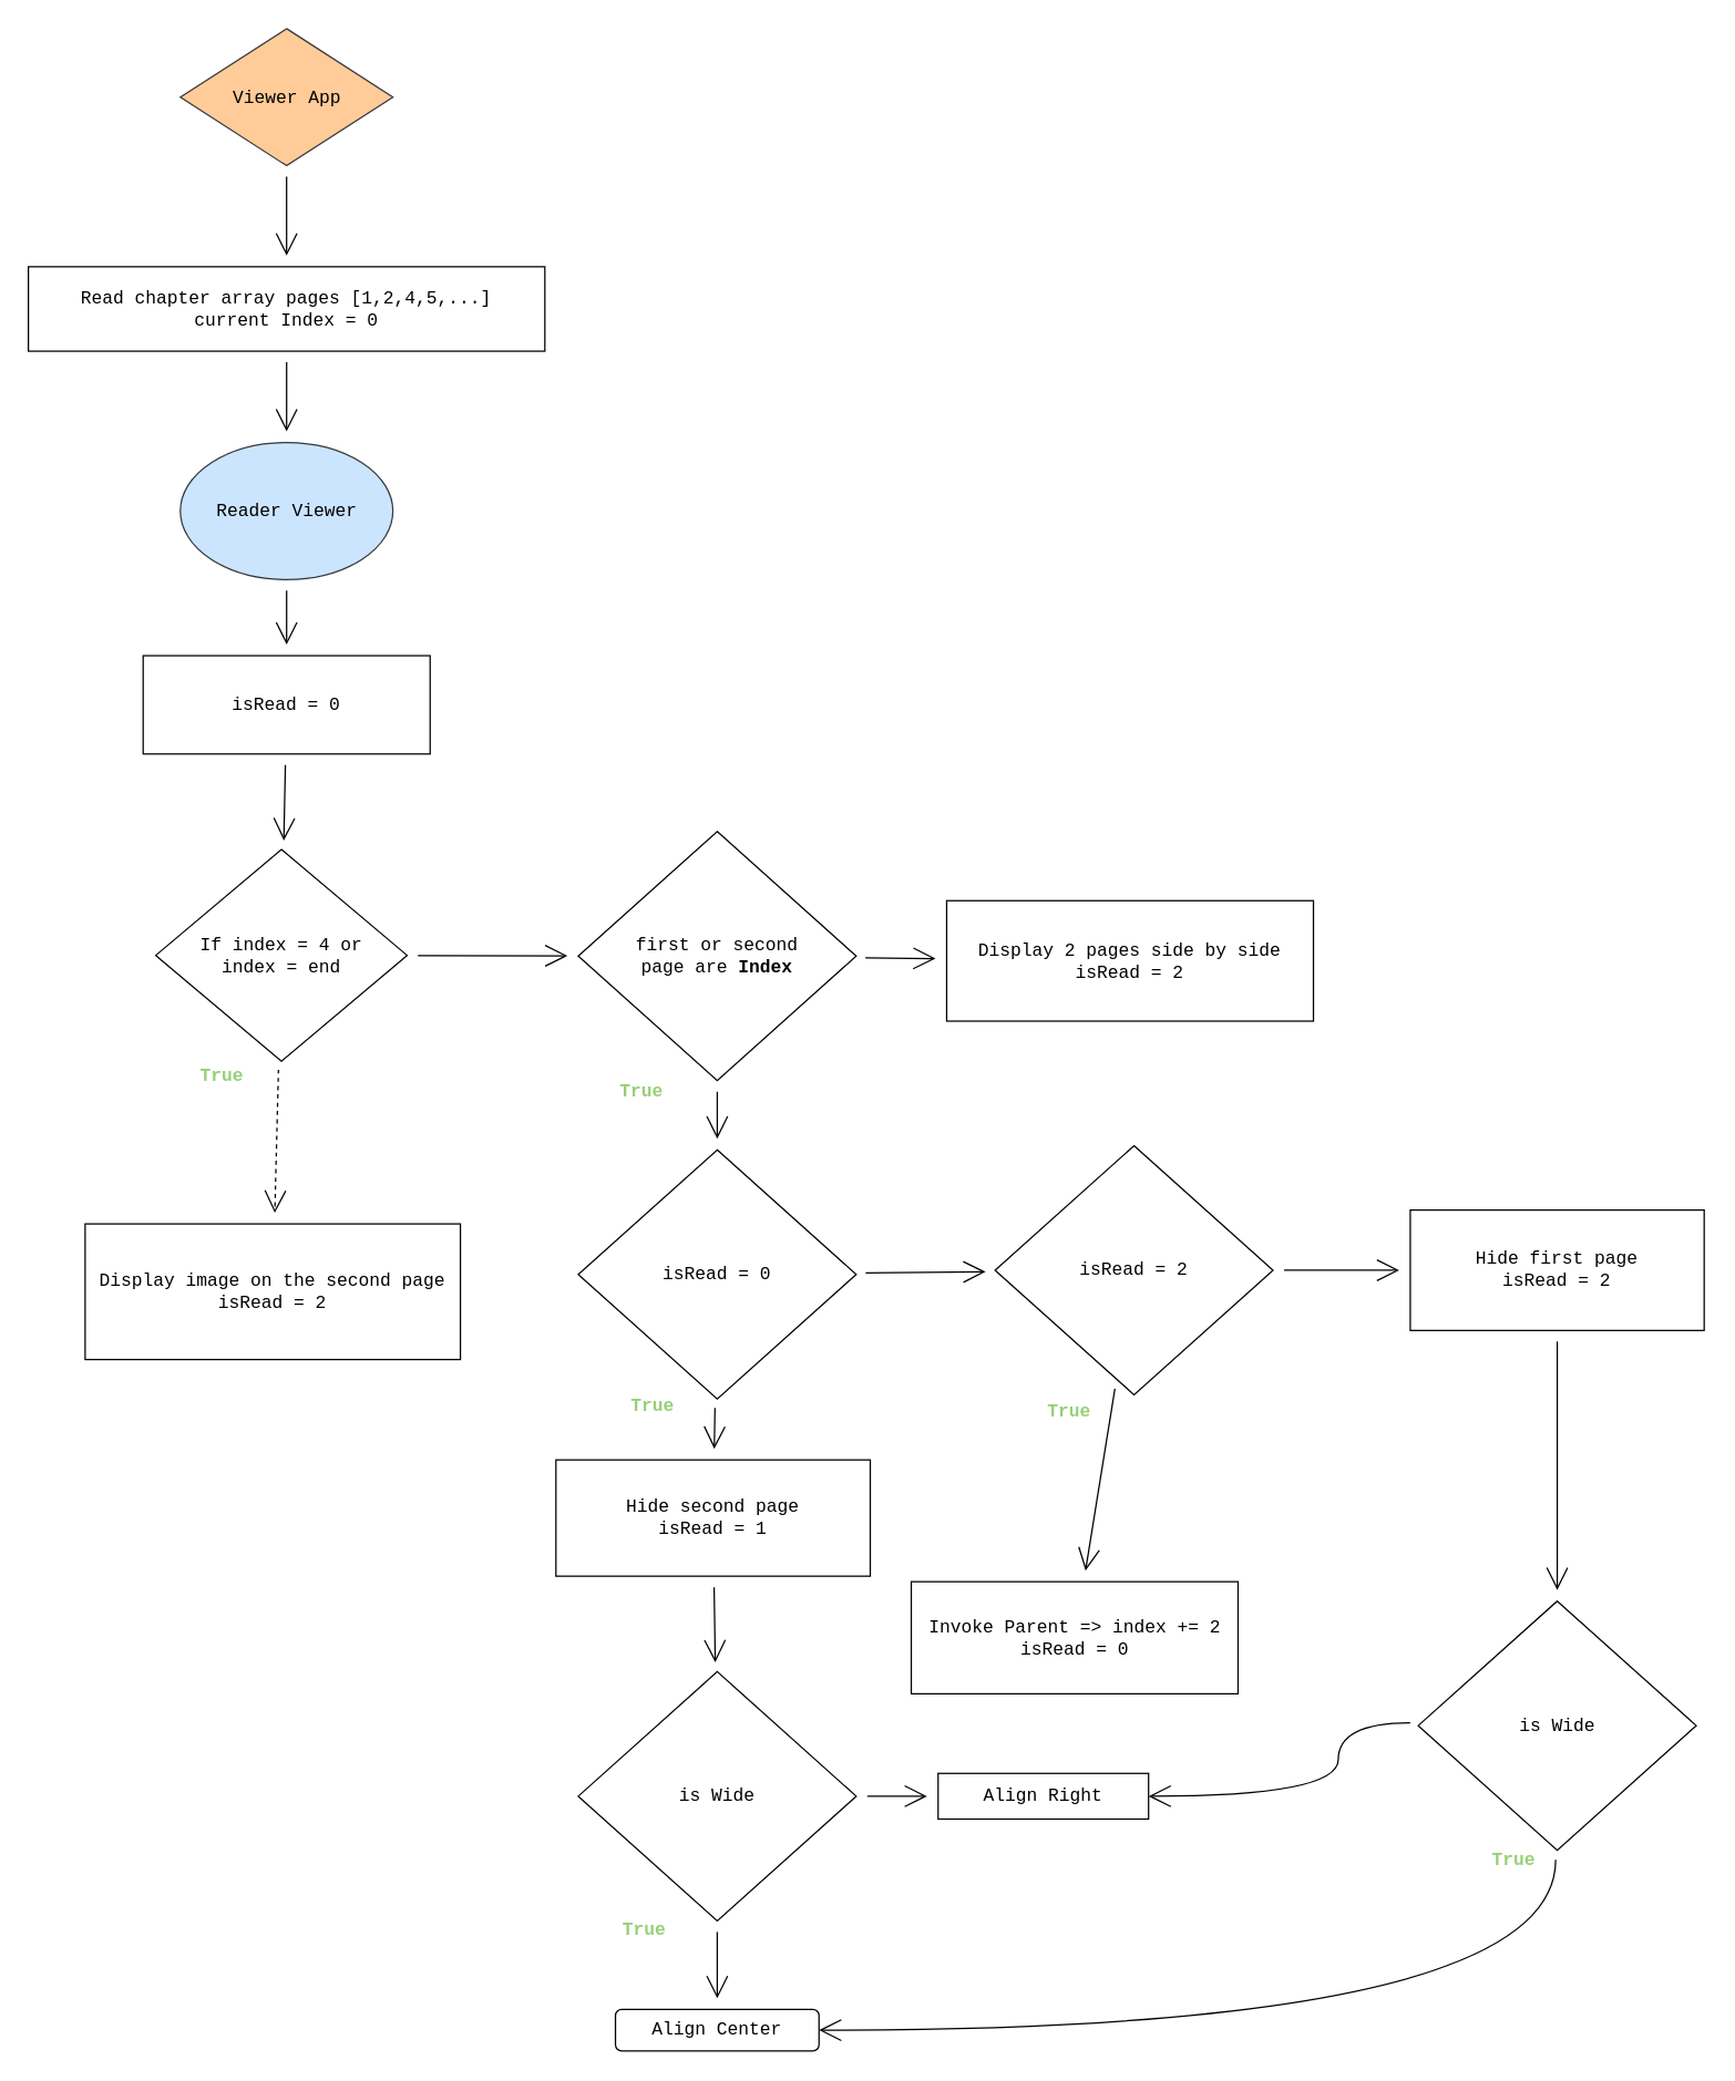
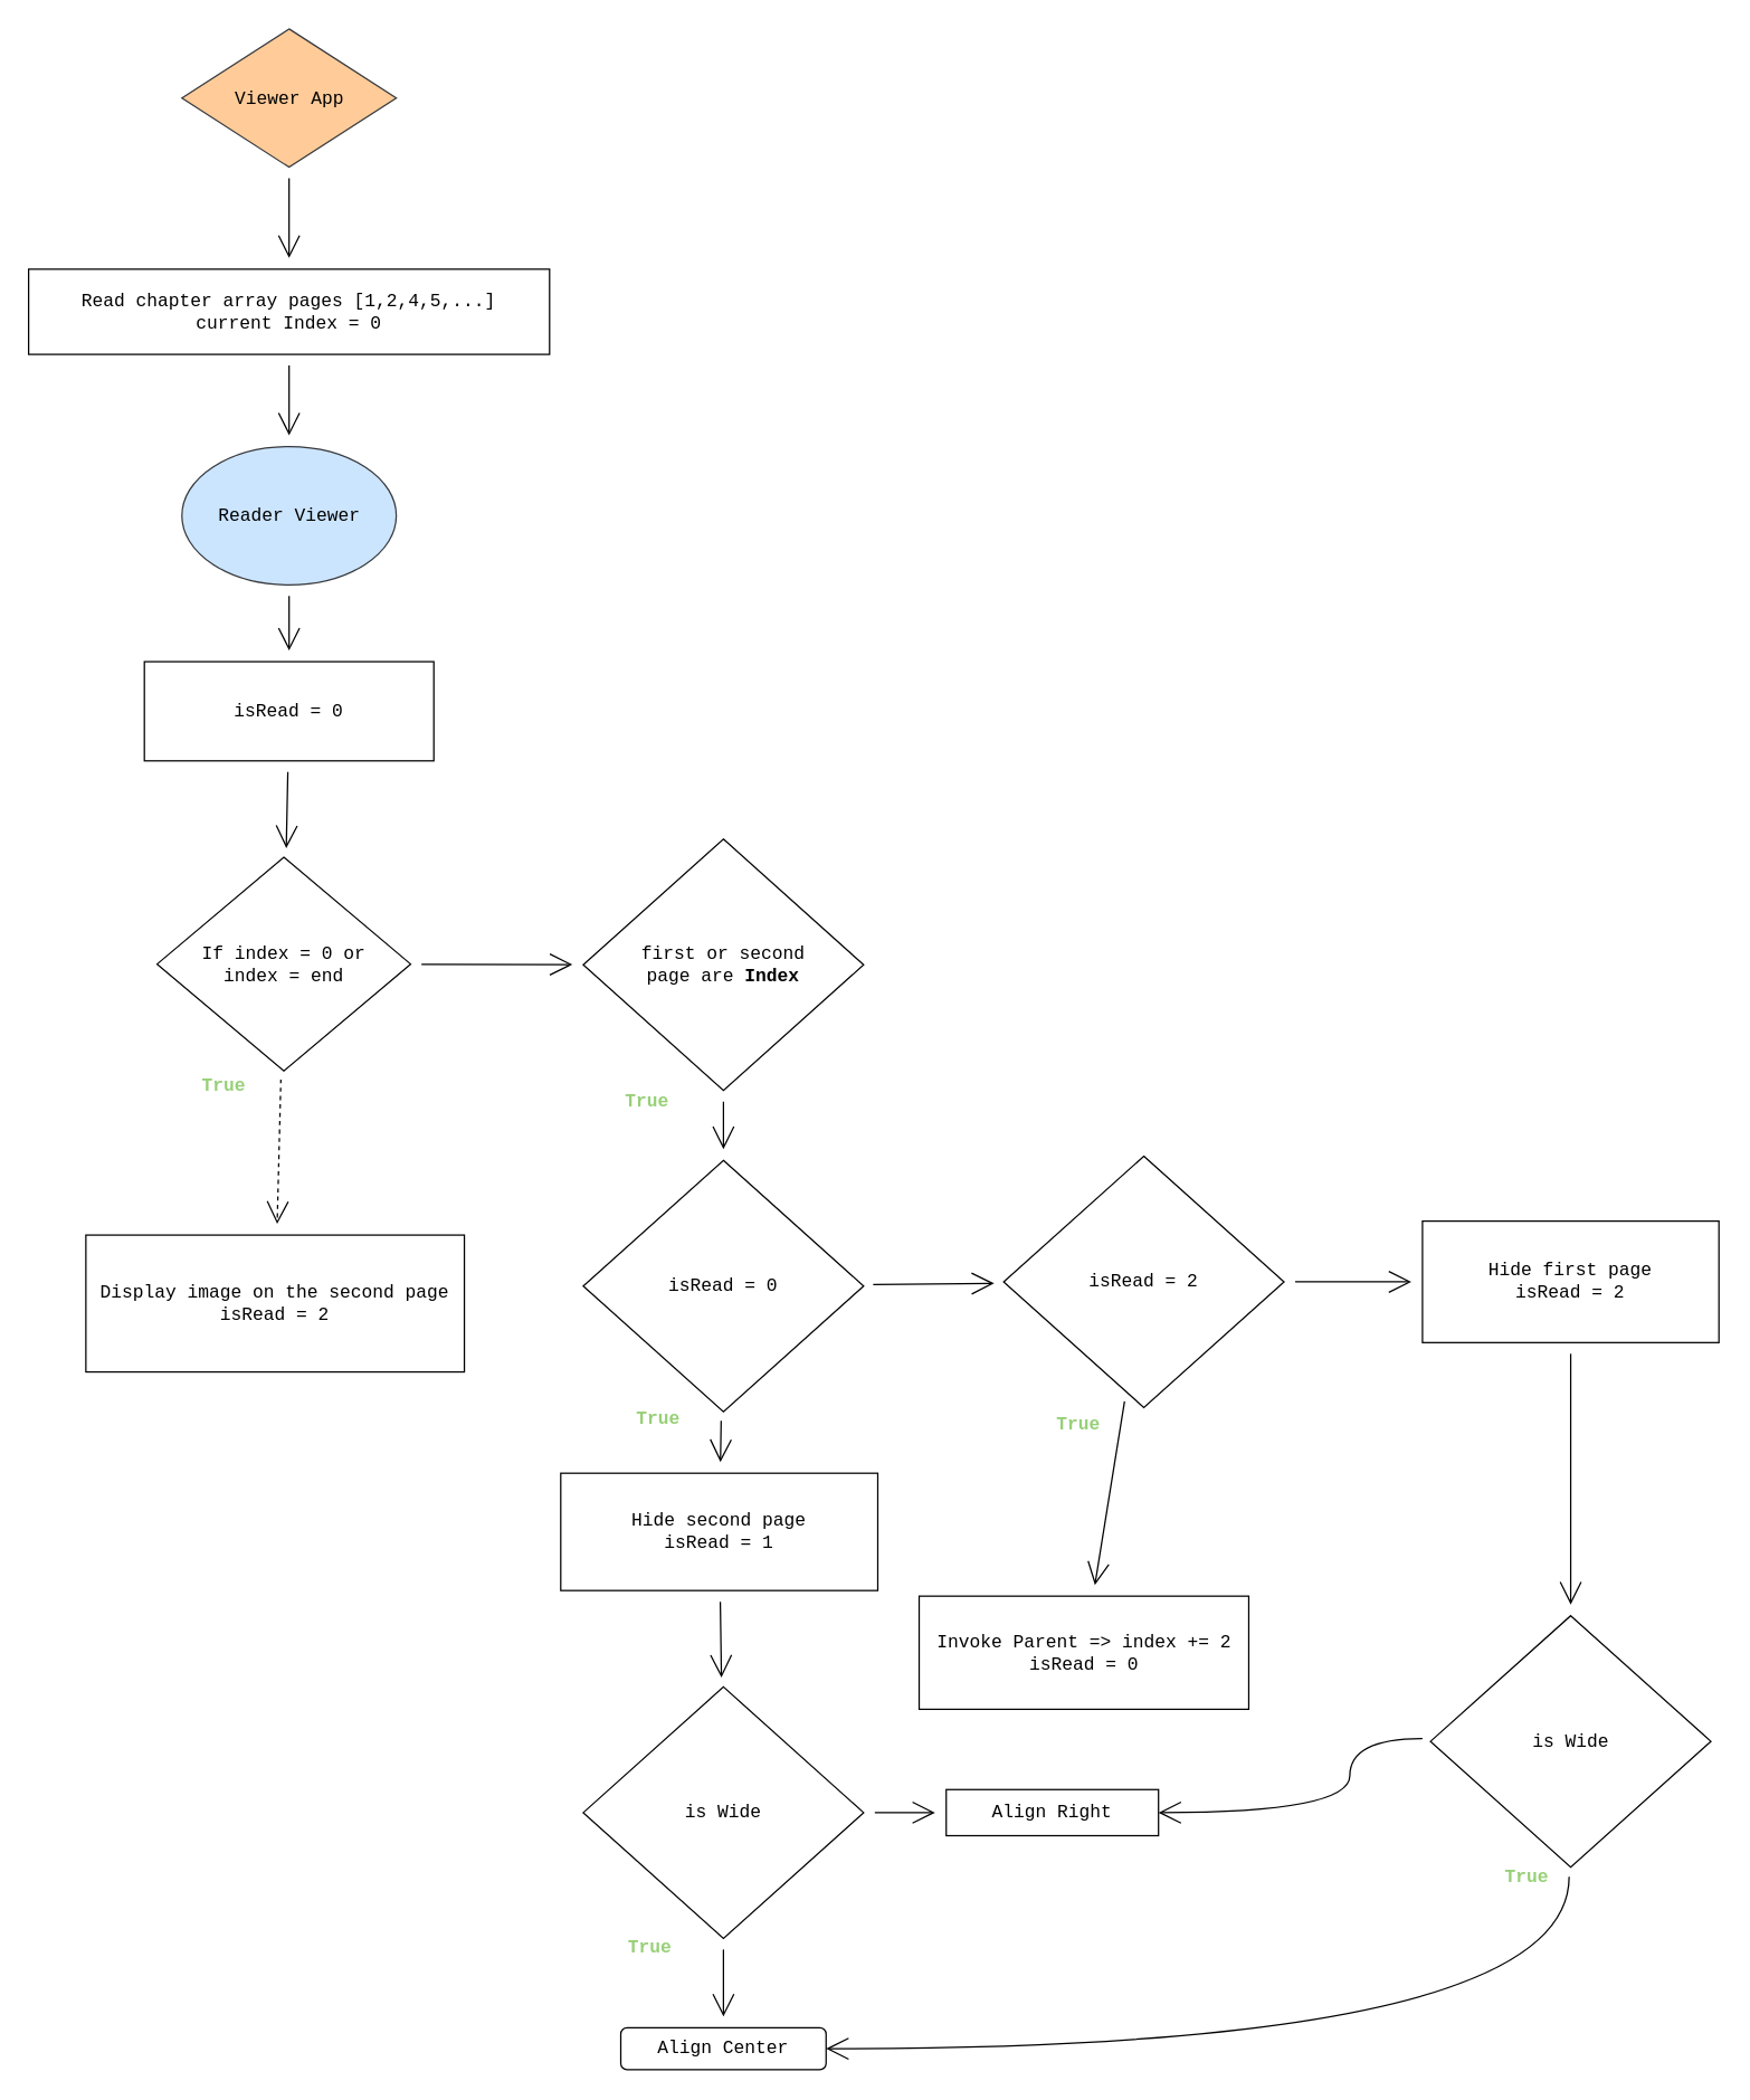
- <mxCell id="6" value="If index = 4 or&lt;br&gt;index = end" style="rhombus;whiteSpace=wrap;html=1;hachureGap=4;fontFamily=Courier New;fontSize=13;" vertex="1" parent="1"><mxGeometry x="112" y="613" width="181.5" height="153" as="geometry" /></mxCell>
+ <mxCell id="6" value="If index = 0 or&lt;br&gt;index = end" style="rhombus;whiteSpace=wrap;html=1;hachureGap=4;fontFamily=Courier New;fontSize=13;" vertex="1" parent="1"><mxGeometry x="112" y="613" width="181.5" height="153" as="geometry" /></mxCell>
- <mxCell id="10" value="" style="edgeStyle=none;curved=1;rounded=0;orthogonalLoop=1;jettySize=auto;html=1;fontFamily=Courier New;fontSize=13;fontColor=#000000;endArrow=open;startSize=14;endSize=14;sourcePerimeterSpacing=8;targetPerimeterSpacing=8;" edge="1" parent="1" source="11" target="28"><mxGeometry relative="1" as="geometry" /></mxCell>
- <mxCell id="28" value="Display 2 pages side by side&lt;br&gt;isRead = 2" style="whiteSpace=wrap;html=1;hachureGap=4;fontFamily=Courier New;fontSize=13;fontColor=#000000;" vertex="1" parent="1"><mxGeometry x="683.18" y="650" width="264.88" height="87" as="geometry" /></mxCell>
